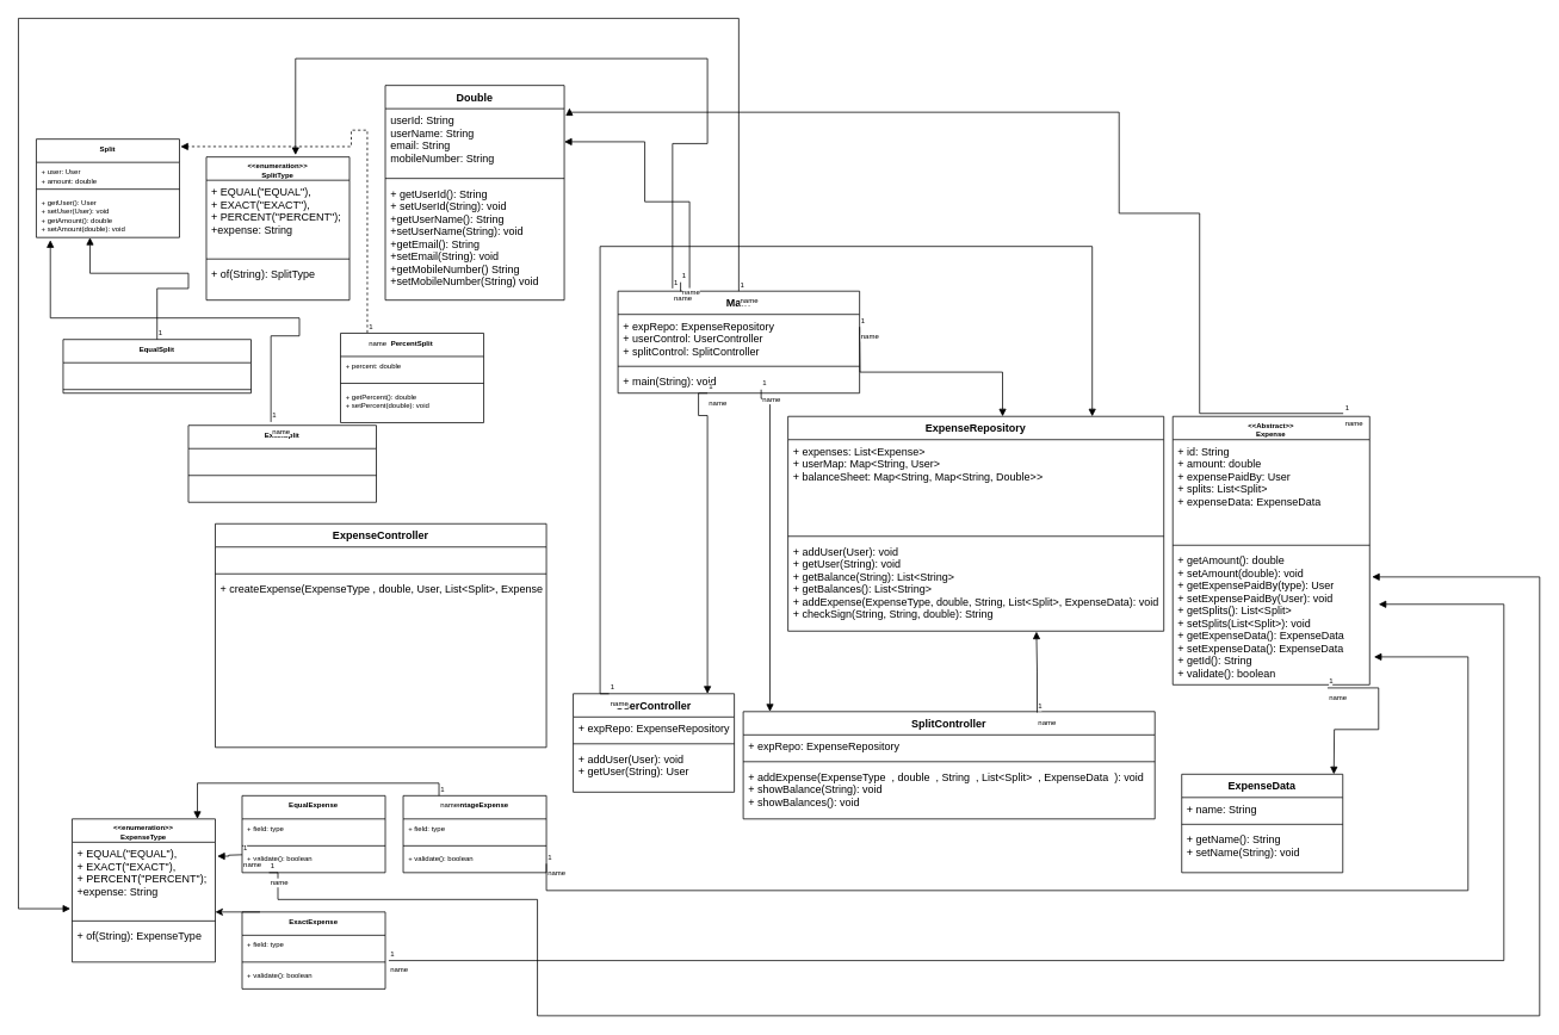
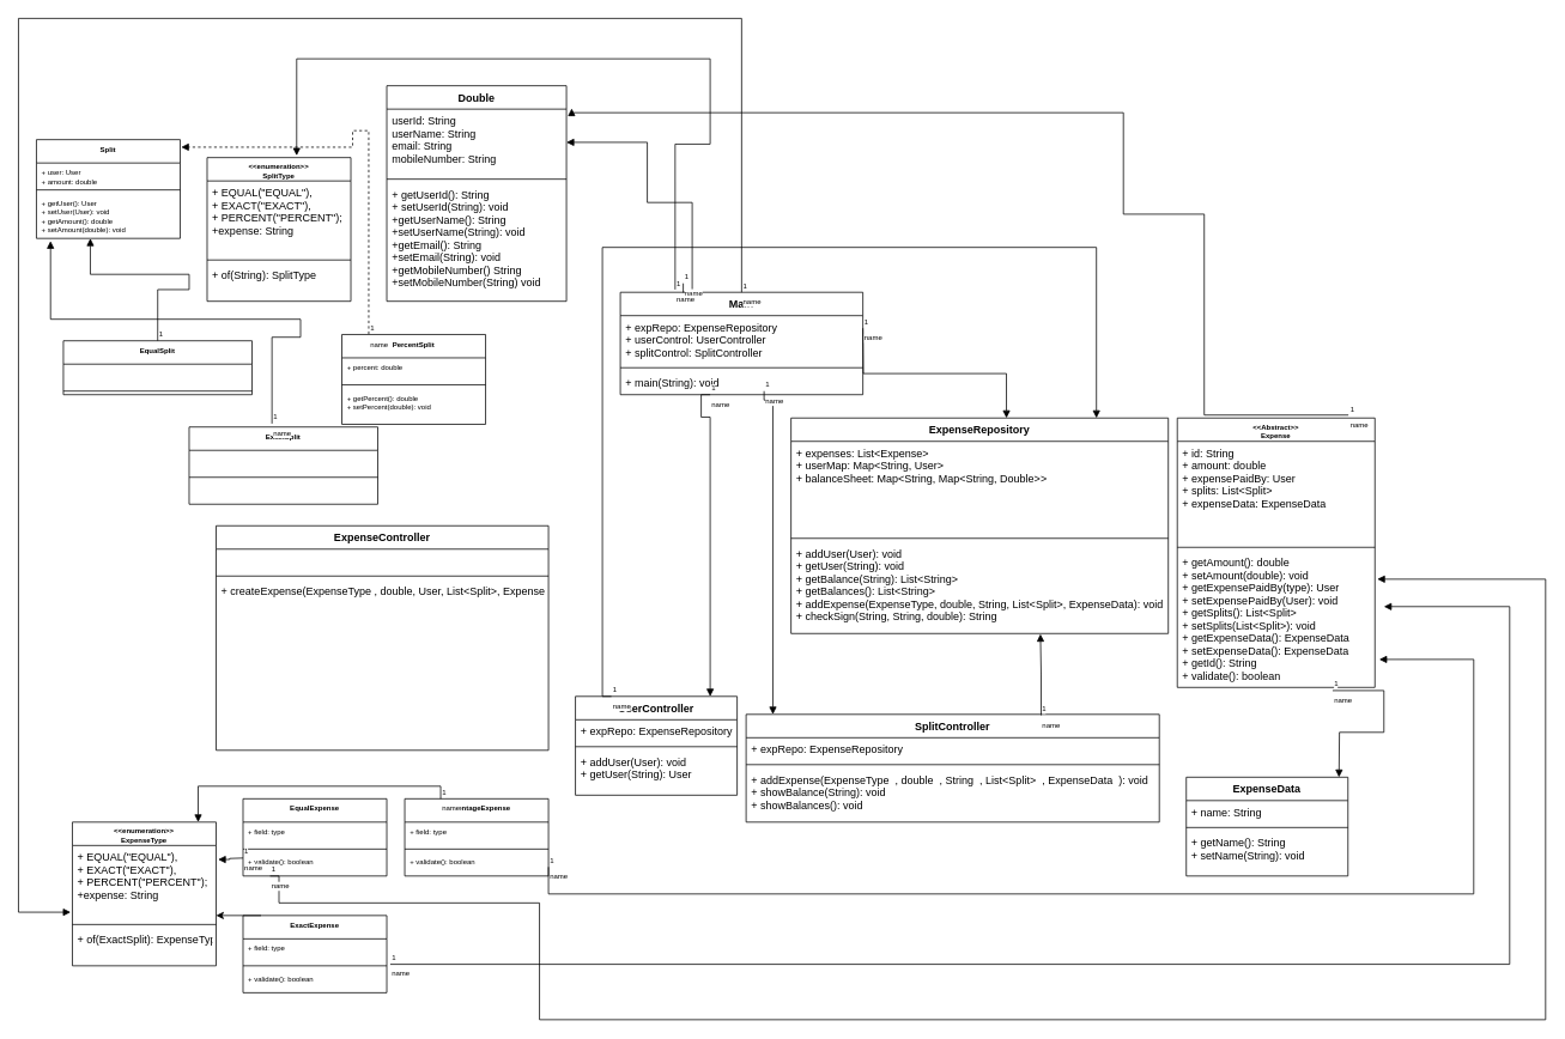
- <mxCell id="33" value="+ of(String): ExpenseType" style="text;strokeColor=none;fillColor=none;align=left;verticalAlign=top;spacingLeft=4;spacingRight=4;overflow=hidden;rotatable=0;points=[[0,0.5],[1,0.5]];portConstraint=eastwest;" vertex="1" parent="30"><mxGeometry y="118" width="160" height="42" as="geometry" /></mxCell>
+ <mxCell id="33" value="+ of(ExactSplit): ExpenseType" style="text;strokeColor=none;fillColor=none;align=left;verticalAlign=top;spacingLeft=4;spacingRight=4;overflow=hidden;rotatable=0;points=[[0,0.5],[1,0.5]];portConstraint=eastwest;" vertex="1" parent="30"><mxGeometry y="118" width="160" height="42" as="geometry" /></mxCell>
